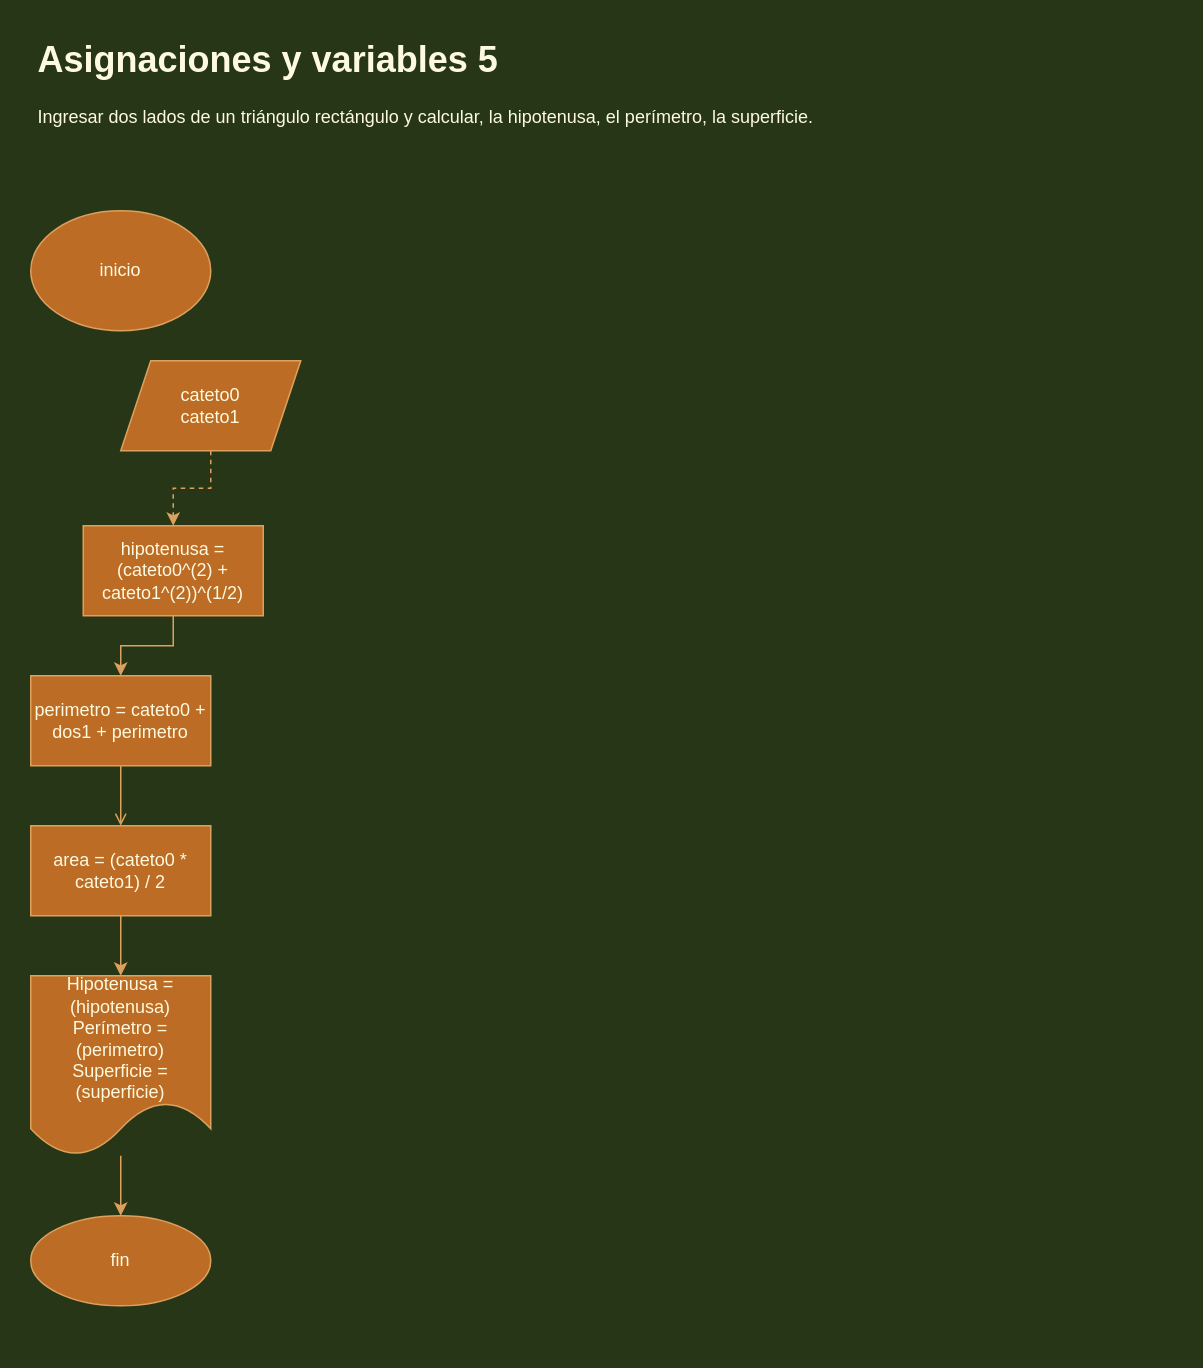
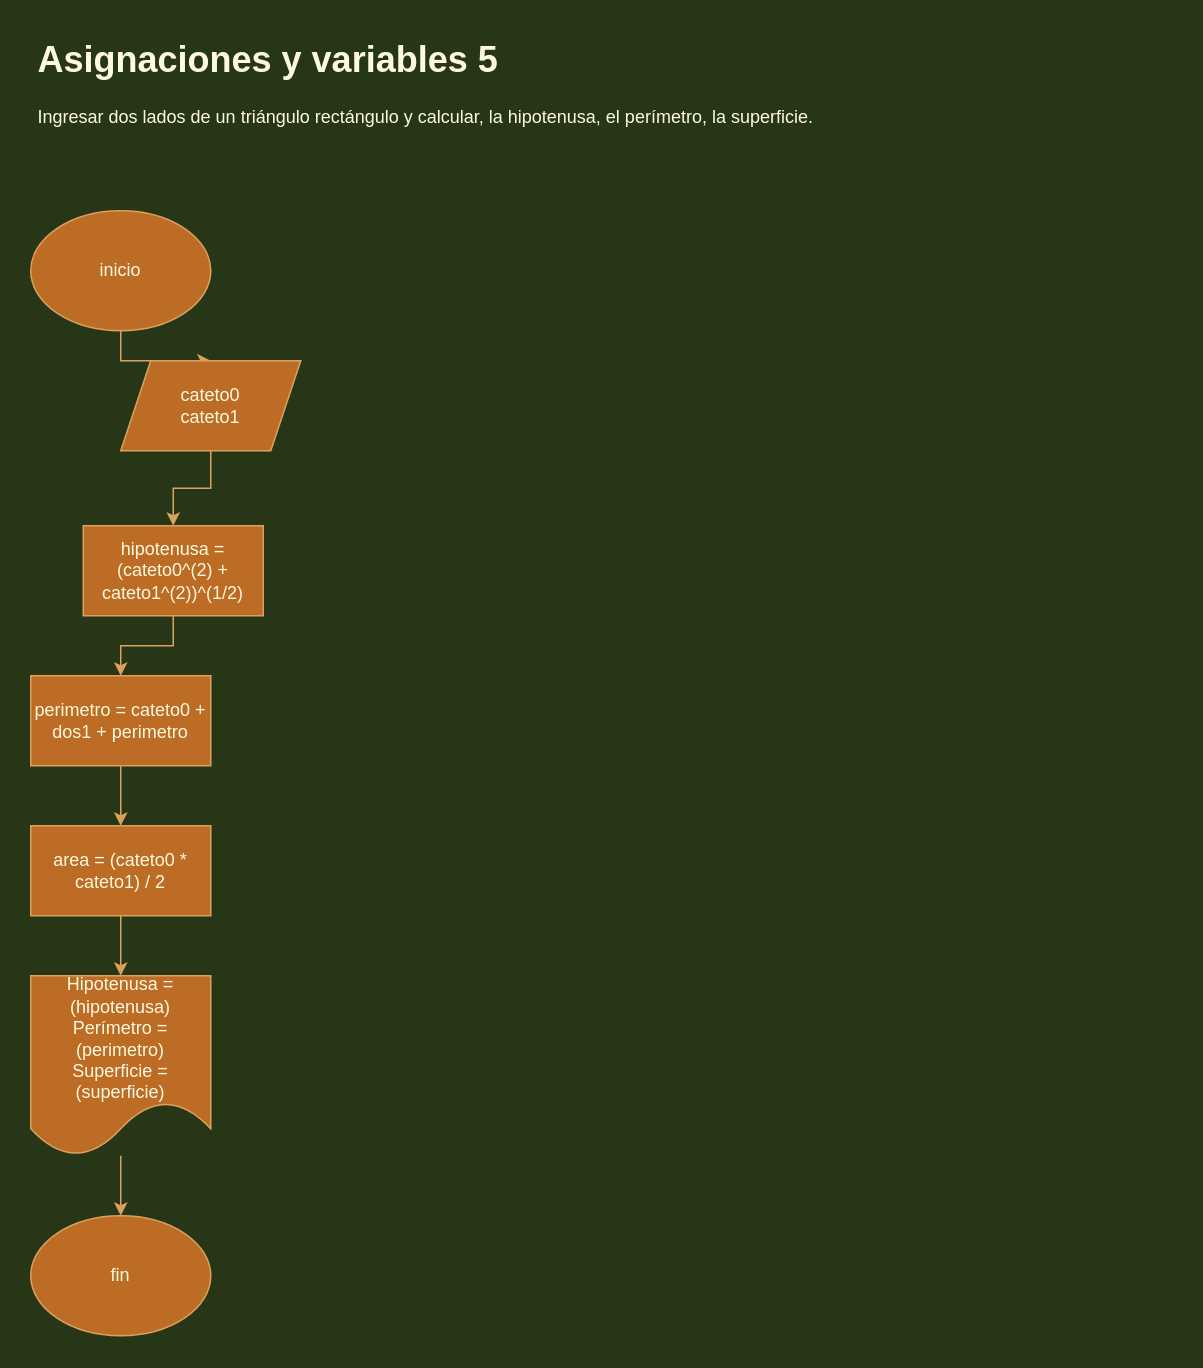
+ <mxCell id="3" value="" style="edgeStyle=orthogonalEdgeStyle;rounded=0;orthogonalLoop=1;jettySize=auto;html=1;labelBackgroundColor=#283618;strokeColor=#DDA15E;fontColor=#FEFAE0;" edge="1" parent="1" source="4" target="6"><mxGeometry relative="1" as="geometry" /></mxCell>
- <mxCell id="5" value="" style="edgeStyle=orthogonalEdgeStyle;rounded=0;orthogonalLoop=1;jettySize=auto;html=1;labelBackgroundColor=#283618;strokeColor=#DDA15E;fontColor=#FEFAE0;dashed=1;" edge="1" parent="1" source="6" target="8"><mxGeometry relative="1" as="geometry" /></mxCell>
+ <mxCell id="5" value="" style="edgeStyle=orthogonalEdgeStyle;rounded=0;orthogonalLoop=1;jettySize=auto;html=1;labelBackgroundColor=#283618;strokeColor=#DDA15E;fontColor=#FEFAE0;" edge="1" parent="1" source="6" target="8"><mxGeometry relative="1" as="geometry" /></mxCell>
- <mxCell id="9" value="" style="edgeStyle=orthogonalEdgeStyle;rounded=0;orthogonalLoop=1;jettySize=auto;html=1;labelBackgroundColor=#283618;strokeColor=#DDA15E;fontColor=#FEFAE0;endArrow=open;" edge="1" parent="1" source="10" target="12"><mxGeometry relative="1" as="geometry" /></mxCell>
+ <mxCell id="9" value="" style="edgeStyle=orthogonalEdgeStyle;rounded=0;orthogonalLoop=1;jettySize=auto;html=1;labelBackgroundColor=#283618;strokeColor=#DDA15E;fontColor=#FEFAE0;" edge="1" parent="1" source="10" target="12"><mxGeometry relative="1" as="geometry" /></mxCell>
- <mxCell id="15" value="fin" style="ellipse;whiteSpace=wrap;html=1;fontColor=#FEFAE0;strokeColor=#DDA15E;fillColor=#BC6C25;" vertex="1" parent="1"><mxGeometry x="20" y="810" width="120" height="60" as="geometry" /></mxCell>
+ <mxCell id="15" value="fin" style="ellipse;whiteSpace=wrap;html=1;fontColor=#FEFAE0;strokeColor=#DDA15E;fillColor=#BC6C25;" vertex="1" parent="1"><mxGeometry x="20" y="810" width="120" height="80" as="geometry" /></mxCell>
